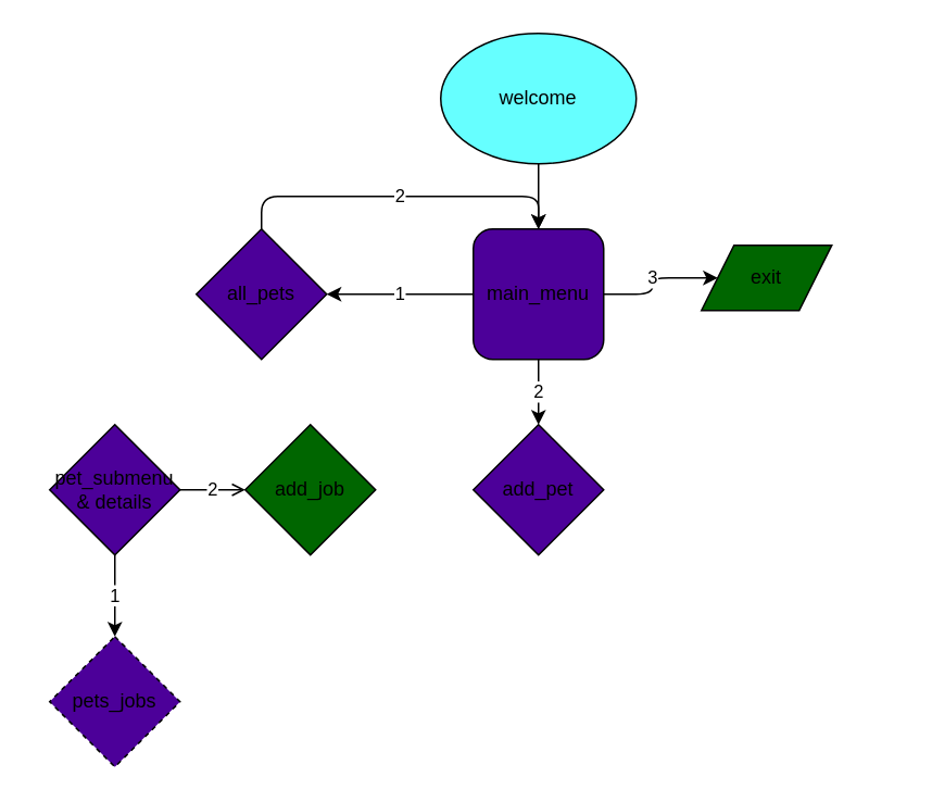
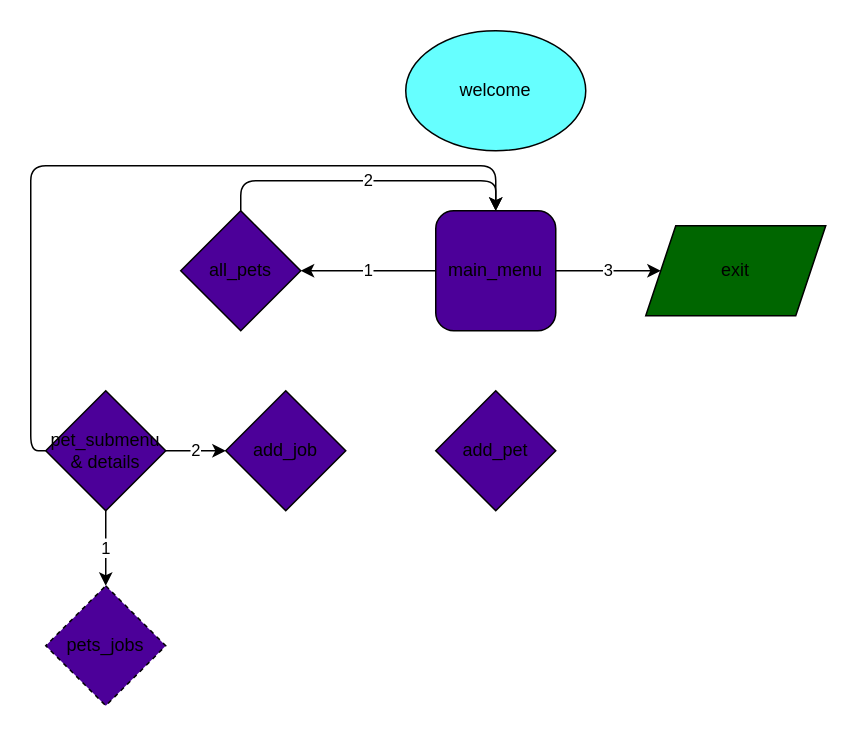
- <mxCell id="2" style="edgeStyle=orthogonalEdgeStyle;html=1;exitX=0.5;exitY=1;exitDx=0;exitDy=0;entryX=0.5;entryY=0;entryDx=0;entryDy=0;" parent="1" source="3" target="7" edge="1"><mxGeometry relative="1" as="geometry" /></mxCell>
+ <mxCell id="13" style="edgeStyle=orthogonalEdgeStyle;html=1;exitX=0;exitY=0.5;exitDx=0;exitDy=0;entryX=0.5;entryY=0;entryDx=0;entryDy=0;" parent="1" source="14" target="7" edge="1"><mxGeometry relative="1" as="geometry"><Array as="points"><mxPoint x="20" y="300" /><mxPoint x="20" y="110" /><mxPoint x="330" y="110" /></Array></mxGeometry></mxCell>
- <mxCell id="15" value="exit" style="shape=parallelogram;perimeter=parallelogramPerimeter;whiteSpace=wrap;html=1;fixedSize=1;fillColor=#006600;" parent="1" vertex="1"><mxGeometry x="430" y="150" width="80" height="40" as="geometry" /></mxCell>
+ <mxCell id="15" value="exit" style="shape=parallelogram;perimeter=parallelogramPerimeter;whiteSpace=wrap;html=1;fixedSize=1;fillColor=#006600;" parent="1" vertex="1"><mxGeometry x="430" y="150" width="120" height="60" as="geometry" /></mxCell>
- <mxCell id="5" value="2" style="edgeStyle=orthogonalEdgeStyle;html=1;exitX=0.5;exitY=1;exitDx=0;exitDy=0;entryX=0.5;entryY=0;entryDx=0;entryDy=0;" parent="1" source="7" target="10" edge="1"><mxGeometry relative="1" as="geometry" /></mxCell>
- <mxCell id="11" value="2" style="edgeStyle=orthogonalEdgeStyle;html=1;exitX=1;exitY=0.5;exitDx=0;exitDy=0;entryX=0;entryY=0.5;entryDx=0;entryDy=0;endArrow=open;" parent="1" source="14" target="17" edge="1"><mxGeometry relative="1" as="geometry" /></mxCell>
+ <mxCell id="11" value="2" style="edgeStyle=orthogonalEdgeStyle;html=1;exitX=1;exitY=0.5;exitDx=0;exitDy=0;entryX=0;entryY=0.5;entryDx=0;entryDy=0;" parent="1" source="14" target="17" edge="1"><mxGeometry relative="1" as="geometry" /></mxCell>
- <mxCell id="17" value="add_job" style="rhombus;whiteSpace=wrap;html=1;fillColor=#006600;" parent="1" vertex="1"><mxGeometry x="150" y="260" width="80" height="80" as="geometry" /></mxCell>
+ <mxCell id="17" value="add_job" style="rhombus;whiteSpace=wrap;html=1;fillColor=#4C0099;" parent="1" vertex="1"><mxGeometry x="150" y="260" width="80" height="80" as="geometry" /></mxCell>
